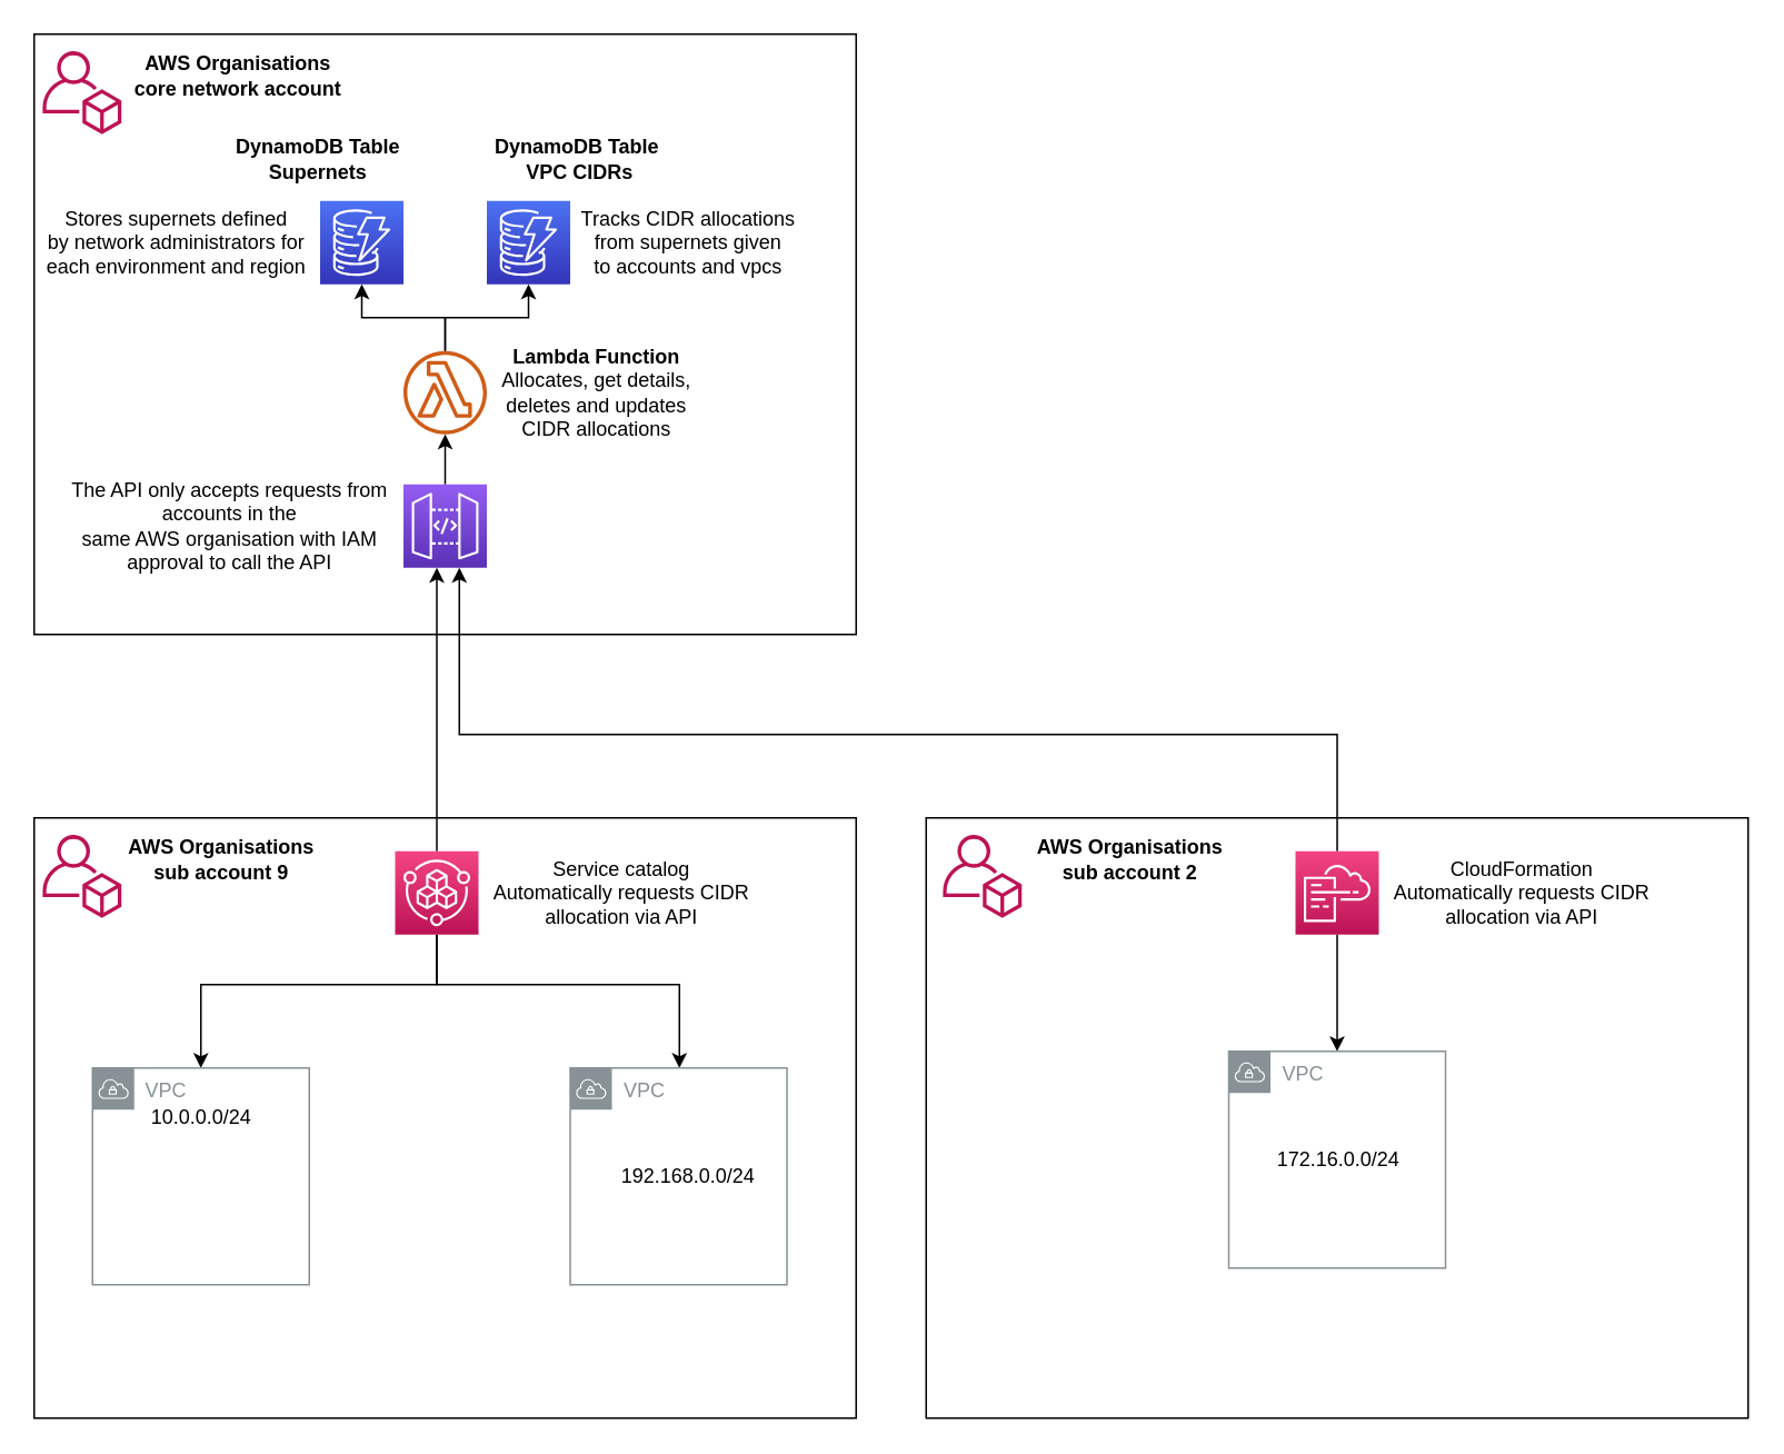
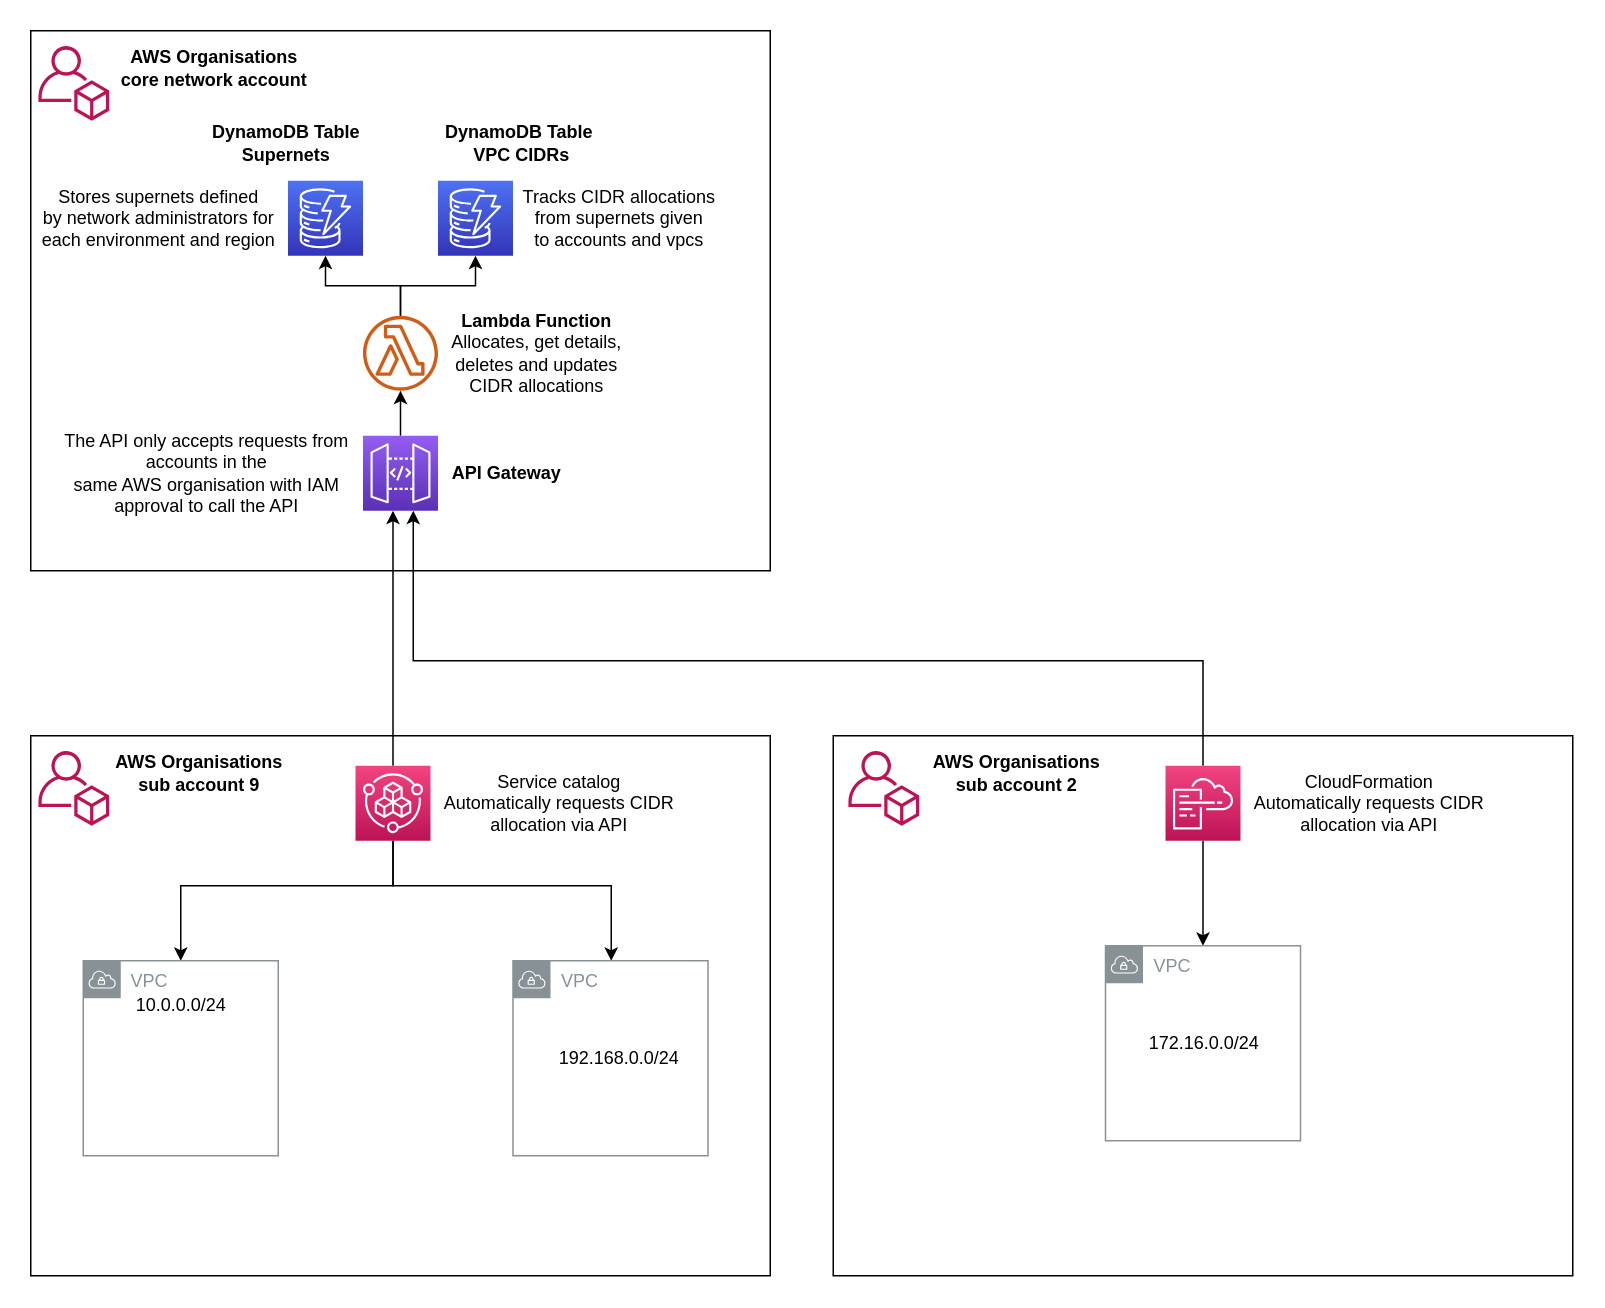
+ <mxCell id="19" value="&lt;b&gt;API Gateway&lt;/b&gt;" style="text;html=1;align=center;verticalAlign=middle;resizable=0;points=[];autosize=1;" parent="1" vertex="1"><mxGeometry x="291.5" y="305" width="90" height="20" as="geometry" /></mxCell>
